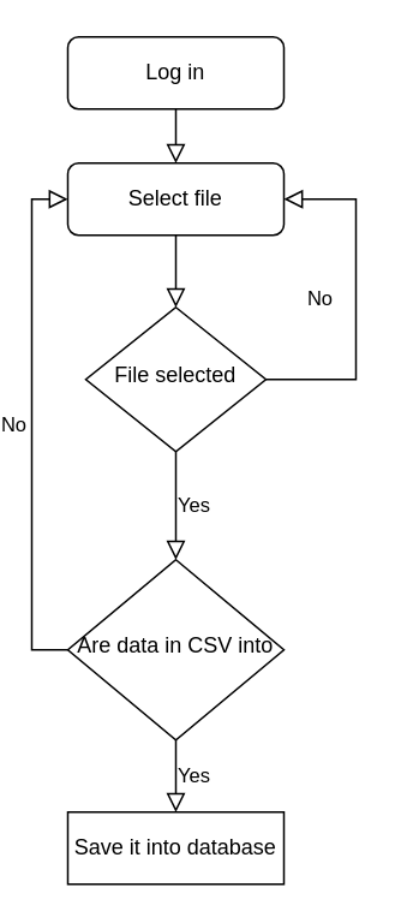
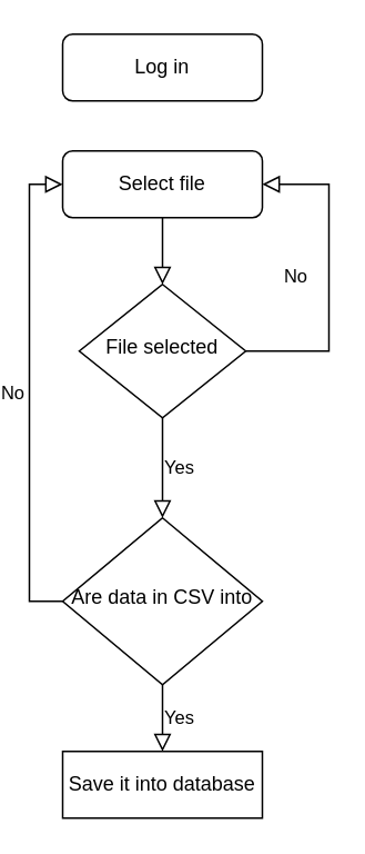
- <mxCell id="2" value="" style="rounded=0;html=1;jettySize=auto;orthogonalLoop=1;fontSize=11;endArrow=block;endFill=0;endSize=8;strokeWidth=1;shadow=0;labelBackgroundColor=none;edgeStyle=orthogonalEdgeStyle;entryX=0.5;entryY=0;entryDx=0;entryDy=0;" parent="1" source="3" target="4" edge="1"><mxGeometry relative="1" as="geometry"><mxPoint x="80" y="210" as="targetPoint" /></mxGeometry></mxCell>
